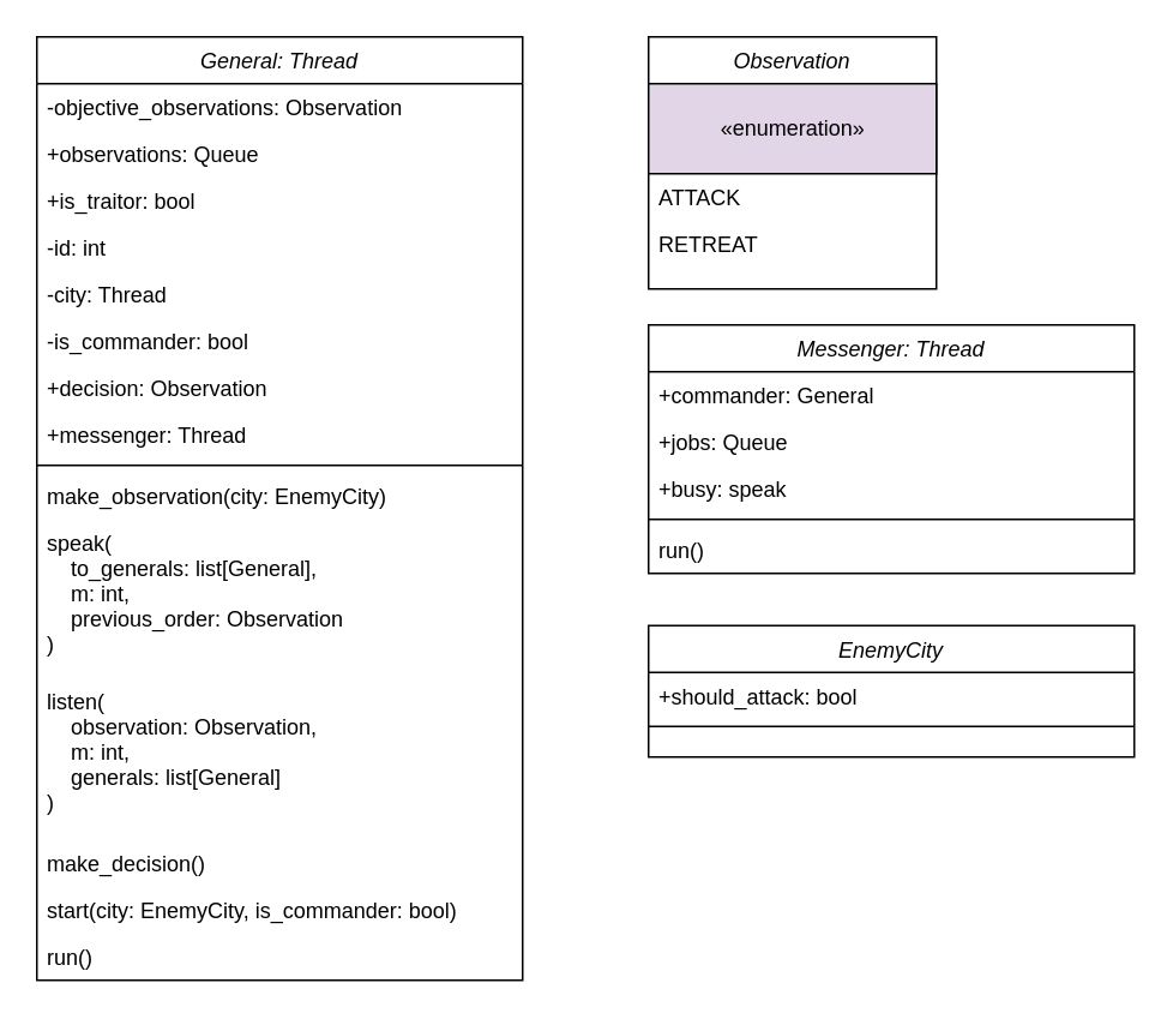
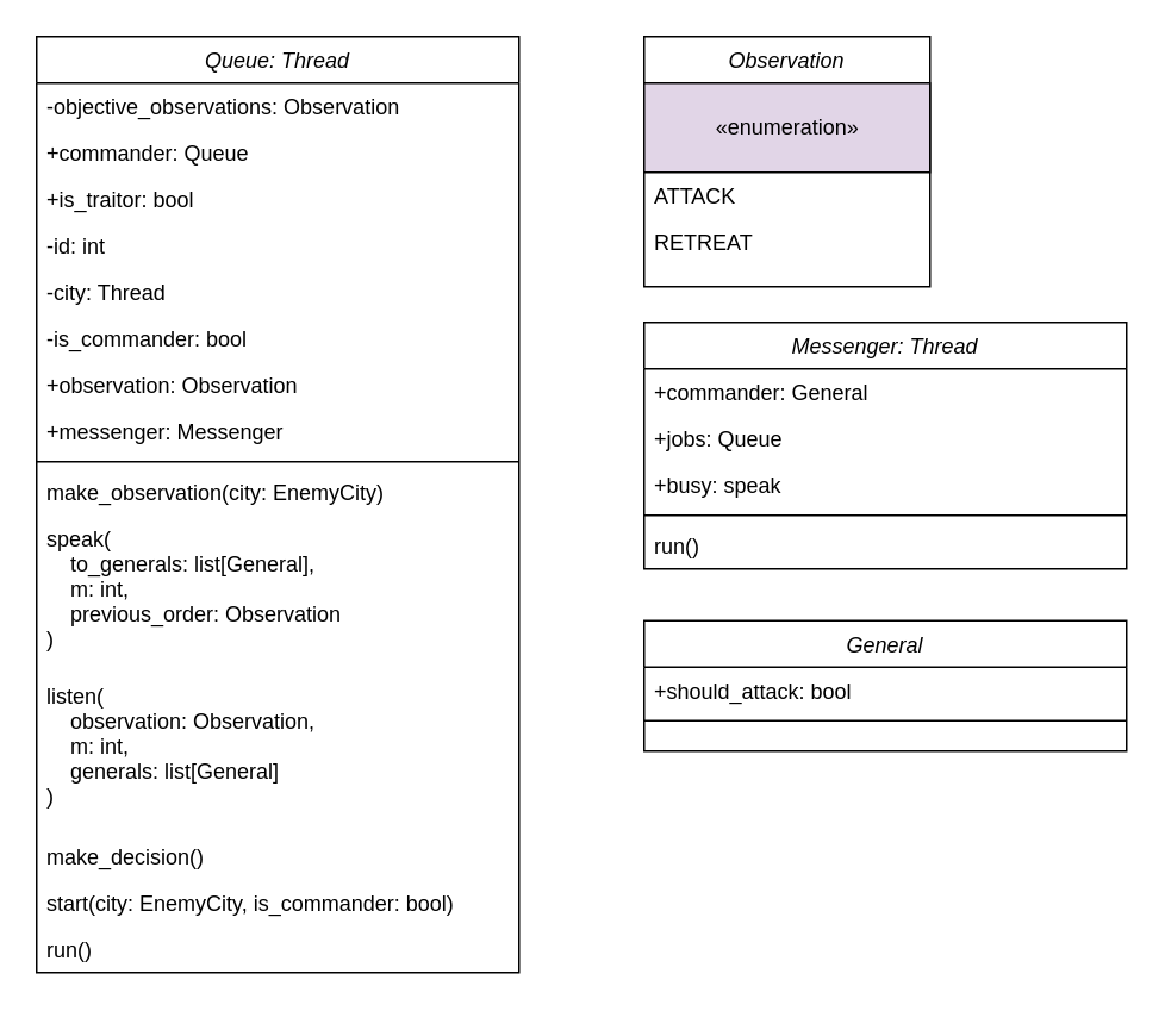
- <mxCell id="2" value="General: Thread" style="swimlane;fontStyle=2;align=center;verticalAlign=top;childLayout=stackLayout;horizontal=1;startSize=26;horizontalStack=0;resizeParent=1;resizeLast=0;collapsible=1;marginBottom=0;rounded=0;shadow=0;strokeWidth=1;" parent="1" vertex="1"><mxGeometry x="20" y="20" width="270" height="524" as="geometry"><mxRectangle x="230" y="140" width="160" height="26" as="alternateBounds" /></mxGeometry></mxCell>
+ <mxCell id="2" value="Queue: Thread" style="swimlane;fontStyle=2;align=center;verticalAlign=top;childLayout=stackLayout;horizontal=1;startSize=26;horizontalStack=0;resizeParent=1;resizeLast=0;collapsible=1;marginBottom=0;rounded=0;shadow=0;strokeWidth=1;" parent="1" vertex="1"><mxGeometry x="20" y="20" width="270" height="524" as="geometry"><mxRectangle x="230" y="140" width="160" height="26" as="alternateBounds" /></mxGeometry></mxCell>
- <mxCell id="4" value="+observations: Queue" style="text;align=left;verticalAlign=top;spacingLeft=4;spacingRight=4;overflow=hidden;rotatable=0;points=[[0,0.5],[1,0.5]];portConstraint=eastwest;rounded=0;shadow=0;html=0;" parent="2" vertex="1"><mxGeometry y="52" width="270" height="26" as="geometry" /></mxCell>
+ <mxCell id="4" value="+commander: Queue" style="text;align=left;verticalAlign=top;spacingLeft=4;spacingRight=4;overflow=hidden;rotatable=0;points=[[0,0.5],[1,0.5]];portConstraint=eastwest;rounded=0;shadow=0;html=0;" parent="2" vertex="1"><mxGeometry y="52" width="270" height="26" as="geometry" /></mxCell>
- <mxCell id="9" value="+decision: Observation" style="text;strokeColor=none;fillColor=none;align=left;verticalAlign=top;spacingLeft=4;spacingRight=4;overflow=hidden;rotatable=0;points=[[0,0.5],[1,0.5]];portConstraint=eastwest;" vertex="1" parent="2"><mxGeometry y="182" width="270" height="26" as="geometry" /></mxCell>
+ <mxCell id="9" value="+observation: Observation" style="text;strokeColor=none;fillColor=none;align=left;verticalAlign=top;spacingLeft=4;spacingRight=4;overflow=hidden;rotatable=0;points=[[0,0.5],[1,0.5]];portConstraint=eastwest;" vertex="1" parent="2"><mxGeometry y="182" width="270" height="26" as="geometry" /></mxCell>
- <mxCell id="10" value="+messenger: Thread" style="text;strokeColor=none;fillColor=none;align=left;verticalAlign=top;spacingLeft=4;spacingRight=4;overflow=hidden;rotatable=0;points=[[0,0.5],[1,0.5]];portConstraint=eastwest;" vertex="1" parent="2"><mxGeometry y="208" width="270" height="26" as="geometry" /></mxCell>
+ <mxCell id="10" value="+messenger: Messenger" style="text;strokeColor=none;fillColor=none;align=left;verticalAlign=top;spacingLeft=4;spacingRight=4;overflow=hidden;rotatable=0;points=[[0,0.5],[1,0.5]];portConstraint=eastwest;" vertex="1" parent="2"><mxGeometry y="208" width="270" height="26" as="geometry" /></mxCell>
- <mxCell id="28" value="EnemyCity" style="swimlane;fontStyle=2;align=center;verticalAlign=top;childLayout=stackLayout;horizontal=1;startSize=26;horizontalStack=0;resizeParent=1;resizeLast=0;collapsible=1;marginBottom=0;rounded=0;shadow=0;strokeWidth=1;" vertex="1" parent="1"><mxGeometry x="360" y="347" width="270" height="73" as="geometry"><mxRectangle x="230" y="140" width="160" height="26" as="alternateBounds" /></mxGeometry></mxCell>
+ <mxCell id="28" value="General" style="swimlane;fontStyle=2;align=center;verticalAlign=top;childLayout=stackLayout;horizontal=1;startSize=26;horizontalStack=0;resizeParent=1;resizeLast=0;collapsible=1;marginBottom=0;rounded=0;shadow=0;strokeWidth=1;" vertex="1" parent="1"><mxGeometry x="360" y="347" width="270" height="73" as="geometry"><mxRectangle x="230" y="140" width="160" height="26" as="alternateBounds" /></mxGeometry></mxCell>
